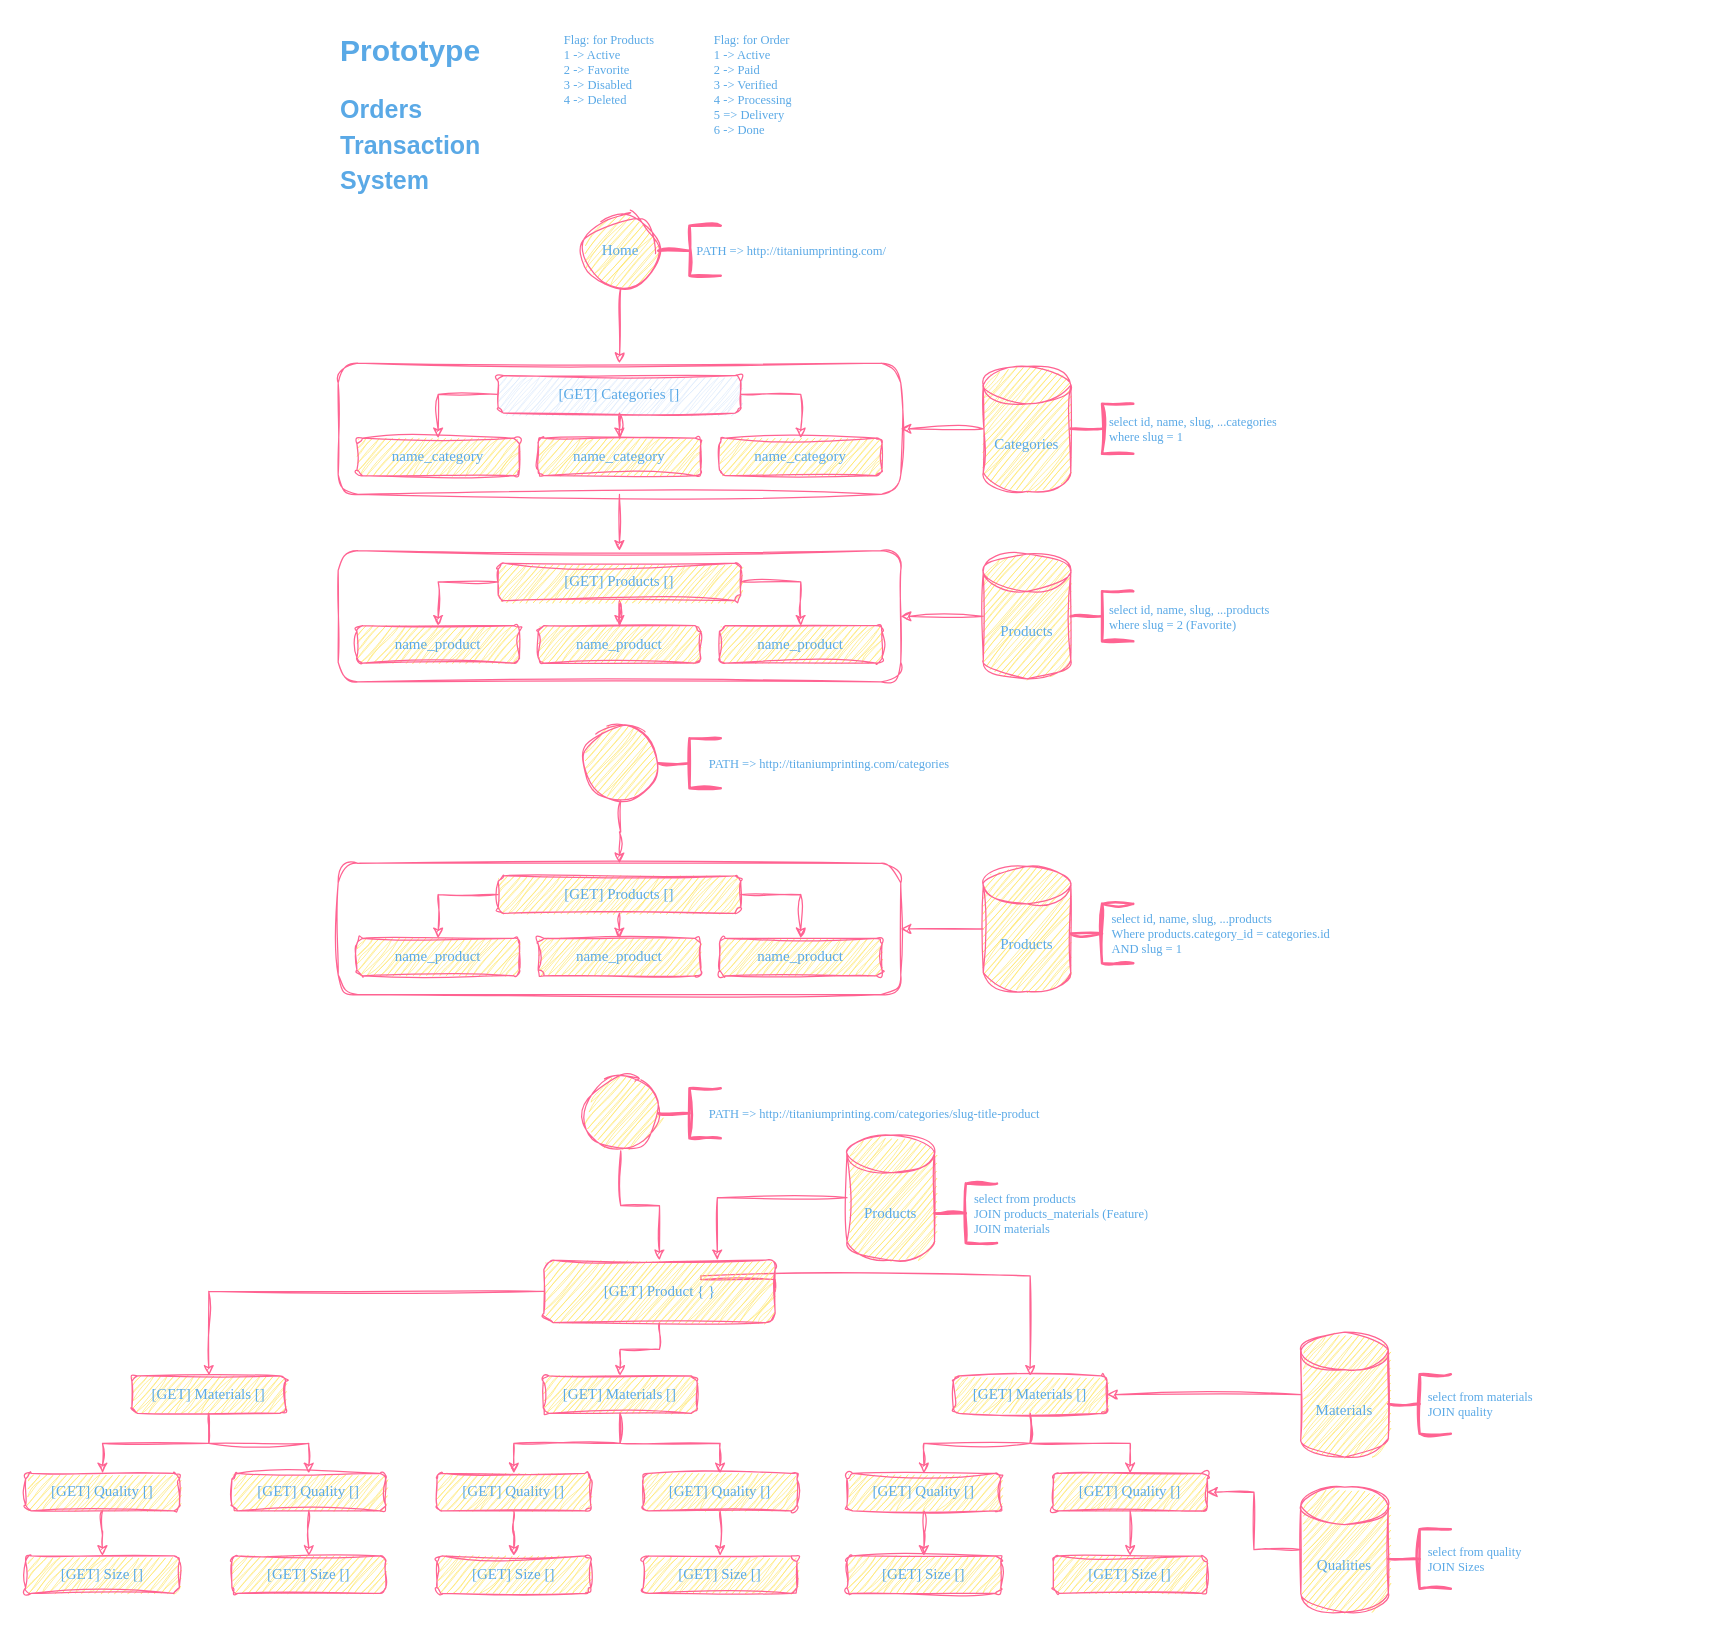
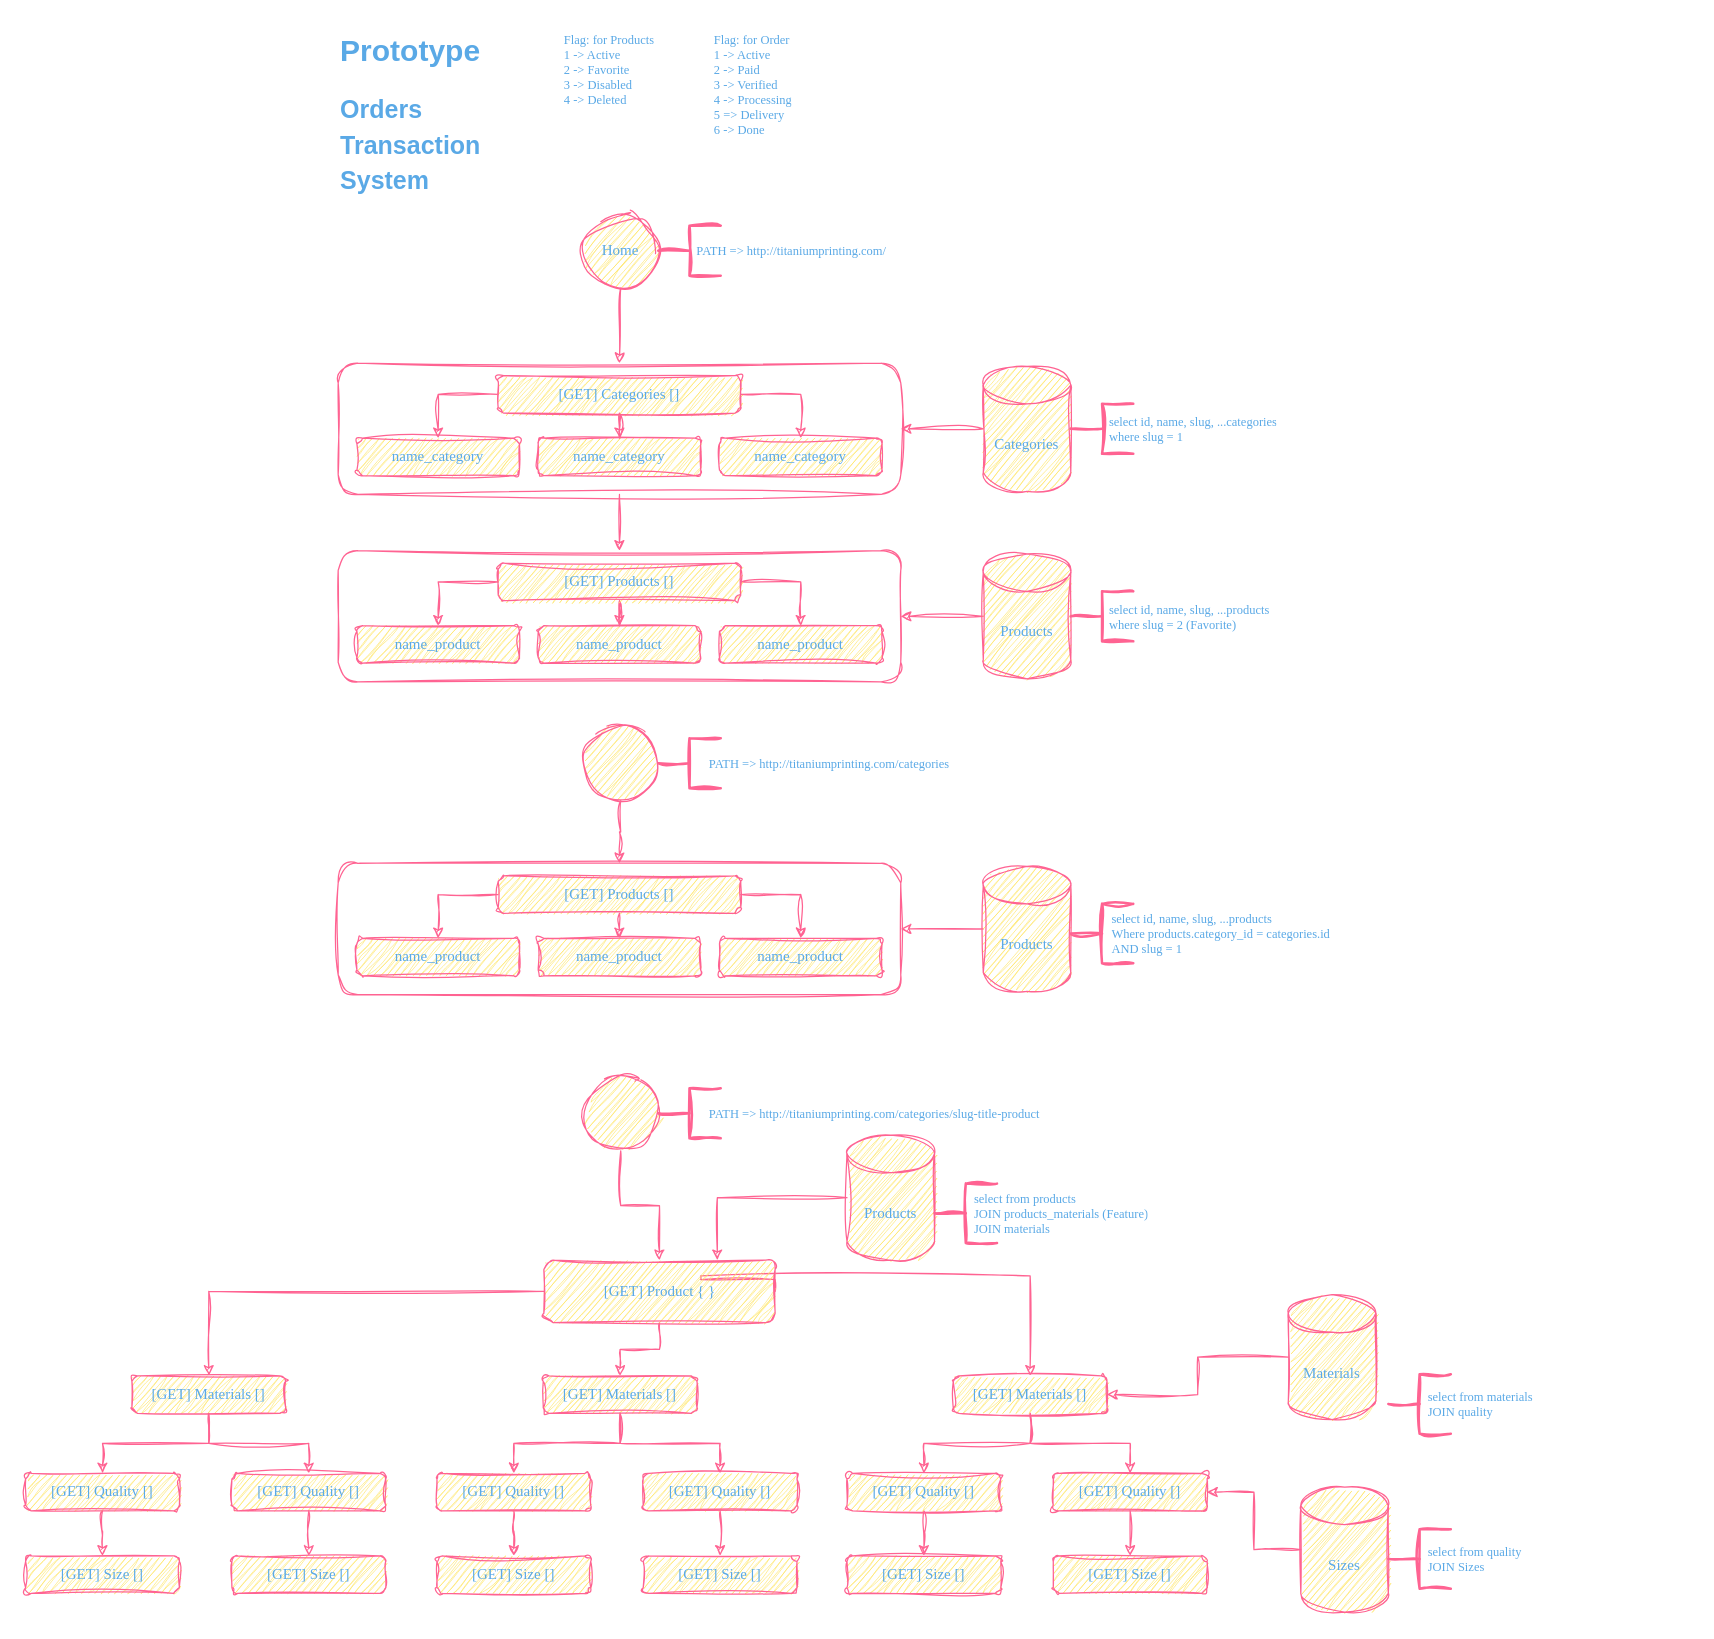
- <mxCell id="40" value="[GET] Categories&lt;span style=&quot;background-color: initial;&quot;&gt;&amp;nbsp;[]&lt;/span&gt;" style="rounded=1;whiteSpace=wrap;html=1;sketch=1;hachureGap=4;jiggle=2;curveFitting=1;strokeColor=#FF6392;fontFamily=Architects Daughter;fontSource=https%3A%2F%2Ffonts.googleapis.com%2Fcss%3Ffamily%3DArchitects%2BDaughter;fontColor=#5AA9E6;fillColor=#dae8fc;container=0;labelBackgroundColor=none;" parent="7" vertex="1"><mxGeometry x="128" y="130" width="194" height="30" as="geometry" /></mxCell>
+ <mxCell id="40" value="[GET] Categories&lt;span style=&quot;background-color: initial;&quot;&gt;&amp;nbsp;[]&lt;/span&gt;" style="rounded=1;whiteSpace=wrap;html=1;sketch=1;hachureGap=4;jiggle=2;curveFitting=1;strokeColor=#FF6392;fontFamily=Architects Daughter;fontSource=https%3A%2F%2Ffonts.googleapis.com%2Fcss%3Ffamily%3DArchitects%2BDaughter;fontColor=#5AA9E6;fillColor=#FFE45E;container=0;labelBackgroundColor=none;" parent="7" vertex="1"><mxGeometry x="128" y="130" width="194" height="30" as="geometry" /></mxCell>
- <mxCell id="107" value="Materials" style="shape=cylinder3;whiteSpace=wrap;html=1;boundedLbl=1;backgroundOutline=1;size=15;sketch=1;hachureGap=4;jiggle=2;curveFitting=1;strokeColor=#FF6392;fontFamily=Architects Daughter;fontSource=https%3A%2F%2Ffonts.googleapis.com%2Fcss%3Ffamily%3DArchitects%2BDaughter;fontColor=#5AA9E6;fillColor=#FFE45E;labelBackgroundColor=none;" vertex="1" parent="61"><mxGeometry x="1020" y="205" width="70" height="100" as="geometry" /></mxCell>
+ <mxCell id="107" value="Materials" style="shape=cylinder3;whiteSpace=wrap;html=1;boundedLbl=1;backgroundOutline=1;size=15;sketch=1;hachureGap=4;jiggle=2;curveFitting=1;strokeColor=#FF6392;fontFamily=Architects Daughter;fontSource=https%3A%2F%2Ffonts.googleapis.com%2Fcss%3Ffamily%3DArchitects%2BDaughter;fontColor=#5AA9E6;fillColor=#FFE45E;labelBackgroundColor=none;" vertex="1" parent="61"><mxGeometry x="1010" y="175" width="70" height="100" as="geometry" /></mxCell>
- <mxCell id="112" value="Qualities" style="shape=cylinder3;whiteSpace=wrap;html=1;boundedLbl=1;backgroundOutline=1;size=15;sketch=1;hachureGap=4;jiggle=2;curveFitting=1;strokeColor=#FF6392;fontFamily=Architects Daughter;fontSource=https%3A%2F%2Ffonts.googleapis.com%2Fcss%3Ffamily%3DArchitects%2BDaughter;fontColor=#5AA9E6;fillColor=#FFE45E;labelBackgroundColor=none;" vertex="1" parent="61"><mxGeometry x="1020" y="329" width="70" height="100" as="geometry" /></mxCell>
+ <mxCell id="112" value="Sizes" style="shape=cylinder3;whiteSpace=wrap;html=1;boundedLbl=1;backgroundOutline=1;size=15;sketch=1;hachureGap=4;jiggle=2;curveFitting=1;strokeColor=#FF6392;fontFamily=Architects Daughter;fontSource=https%3A%2F%2Ffonts.googleapis.com%2Fcss%3Ffamily%3DArchitects%2BDaughter;fontColor=#5AA9E6;fillColor=#FFE45E;labelBackgroundColor=none;" vertex="1" parent="61"><mxGeometry x="1020" y="329" width="70" height="100" as="geometry" /></mxCell>
